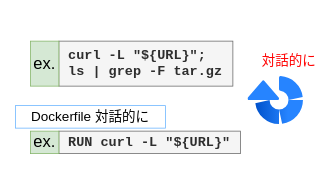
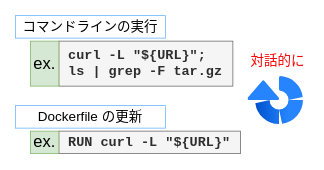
+ <mxCell id="2" value="&lt;font style=&quot;font-size: 18px;&quot;&gt;コマンドラインの実行&lt;/font&gt;" style="text;html=1;strokeColor=#66B2FF;fillColor=none;align=center;verticalAlign=middle;whiteSpace=wrap;rounded=0;" parent="1" vertex="1"><mxGeometry width="200" height="30" as="geometry" x="20" y="20" /></mxCell>
- <mxCell id="5" value="&lt;font color=&quot;#ff0000&quot;&gt;対話的に&lt;/font&gt;" style="text;html=1;strokeColor=none;fillColor=none;align=center;verticalAlign=middle;whiteSpace=wrap;rounded=0;fontSize=18;" parent="1" vertex="1"><mxGeometry x="345" y="70" width="80" height="20" as="geometry" /></mxCell>
+ <mxCell id="5" value="&lt;font color=&quot;#ff0000&quot;&gt;対話的に&lt;/font&gt;" style="text;html=1;strokeColor=none;fillColor=none;align=center;verticalAlign=middle;whiteSpace=wrap;rounded=0;fontSize=18;" parent="1" vertex="1"><mxGeometry x="330" y="70" width="80" height="20" as="geometry" /></mxCell>
- <mxCell id="3" value="Dockerfile 対話的に" style="text;html=1;strokeColor=#66B2FF;fillColor=none;align=center;verticalAlign=middle;whiteSpace=wrap;rounded=0;fontSize=18;" parent="1" vertex="1"><mxGeometry y="140" width="200" height="30" as="geometry" x="20" /></mxCell>
+ <mxCell id="3" value="Dockerfile の更新" style="text;html=1;strokeColor=#66B2FF;fillColor=none;align=center;verticalAlign=middle;whiteSpace=wrap;rounded=0;fontSize=18;" parent="1" vertex="1"><mxGeometry y="140" width="200" height="30" as="geometry" x="20" /></mxCell>
